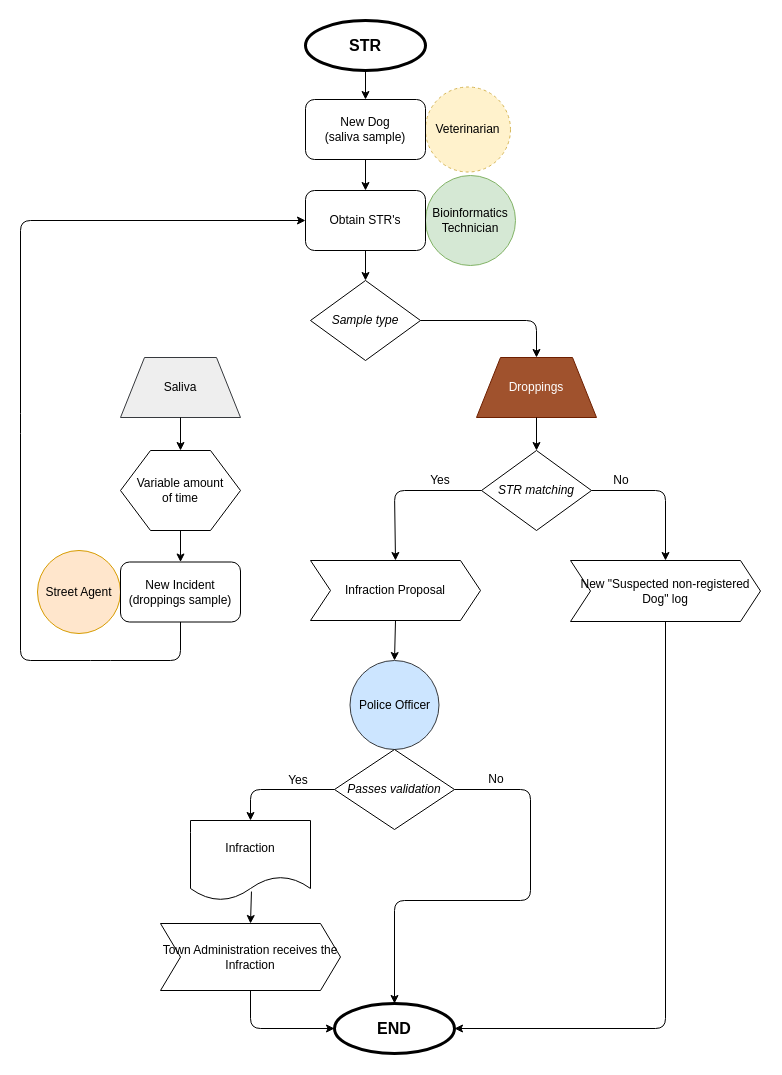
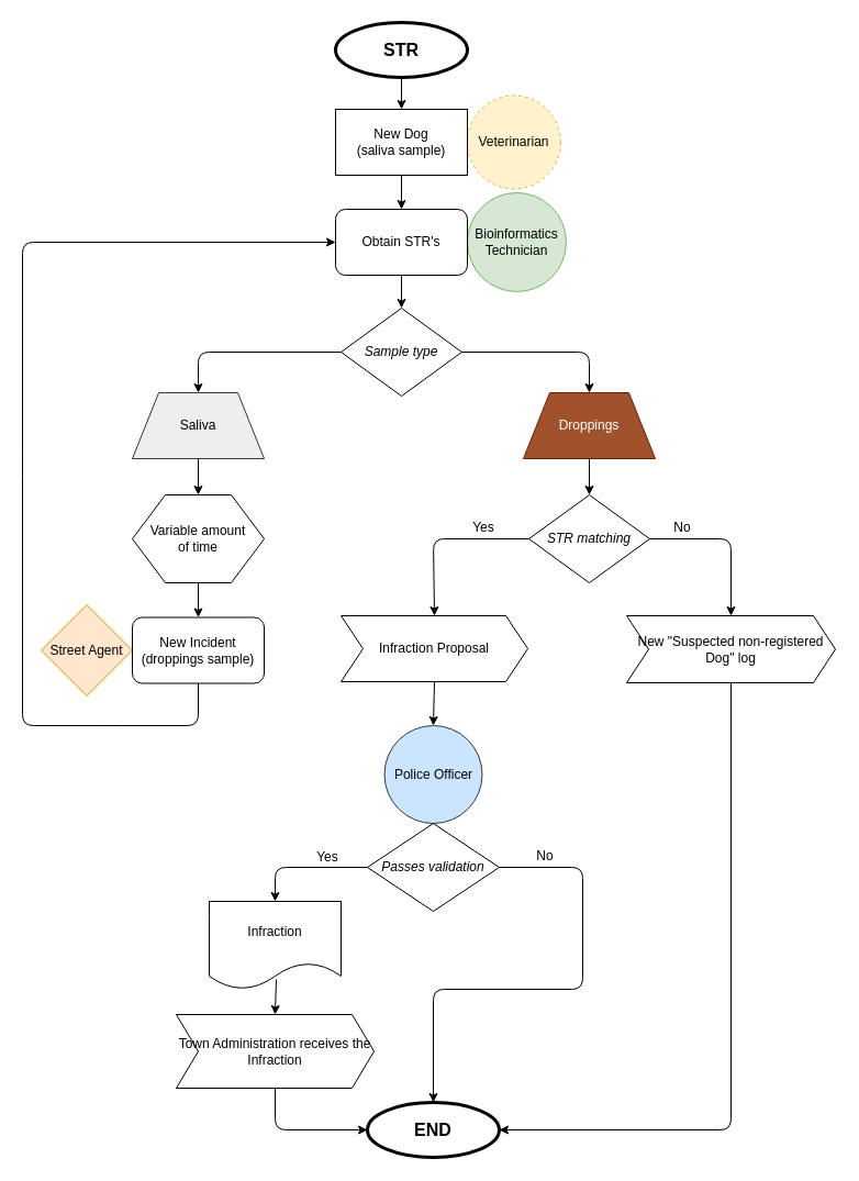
- <mxCell id="14" value="&lt;div&gt;New Dog &lt;br&gt;&lt;/div&gt;&lt;div&gt;(saliva sample)&lt;/div&gt;" style="rounded=1;whiteSpace=wrap;html=1;labelBackgroundColor=none;strokeWidth=1;fontFamily=Helvetica;fontSize=12;" vertex="1" parent="1"><mxGeometry x="305" y="99" width="120" height="60" as="geometry" /></mxCell>
+ <mxCell id="14" value="&lt;div&gt;New Dog &lt;br&gt;&lt;/div&gt;&lt;div&gt;(saliva sample)&lt;/div&gt;" style="whiteSpace=wrap;html=1;labelBackgroundColor=none;strokeWidth=1;fontFamily=Helvetica;fontSize=12;rounded=0;" vertex="1" parent="1"><mxGeometry x="305" y="99" width="120" height="60" as="geometry" /></mxCell>
+ <mxCell id="12" value="" style="endArrow=classic;html=1;fontFamily=Helvetica;fontSize=12;entryX=0.5;entryY=0;entryDx=0;entryDy=0;exitX=0;exitY=0.5;exitDx=0;exitDy=0;" edge="1" parent="1" source="9" target="10"><mxGeometry width="50" height="50" relative="1" as="geometry"><mxPoint x="150" y="1097" as="sourcePoint" /><mxPoint x="200" y="1047" as="targetPoint" /><Array as="points"><mxPoint x="180" y="320" /><mxPoint x="180" y="347" /></Array></mxGeometry></mxCell>
- <mxCell id="7" value="&lt;div&gt;&lt;div&gt;Street Agent&lt;br&gt;&lt;/div&gt;&lt;/div&gt;" style="ellipse;whiteSpace=wrap;html=1;aspect=fixed;fontFamily=Helvetica;fillColor=#ffe6cc;strokeColor=#d79b00;" vertex="1" parent="1"><mxGeometry x="37" y="550" width="83" height="83" as="geometry" /></mxCell>
+ <mxCell id="7" value="&lt;div&gt;&lt;div&gt;Street Agent&lt;br&gt;&lt;/div&gt;&lt;/div&gt;" style="rhombus;whiteSpace=wrap;html=1;aspect=fixed;fontFamily=Helvetica;fillColor=#ffe6cc;strokeColor=#d79b00;" vertex="1" parent="1"><mxGeometry x="37" y="550" width="83" height="83" as="geometry" /></mxCell>
